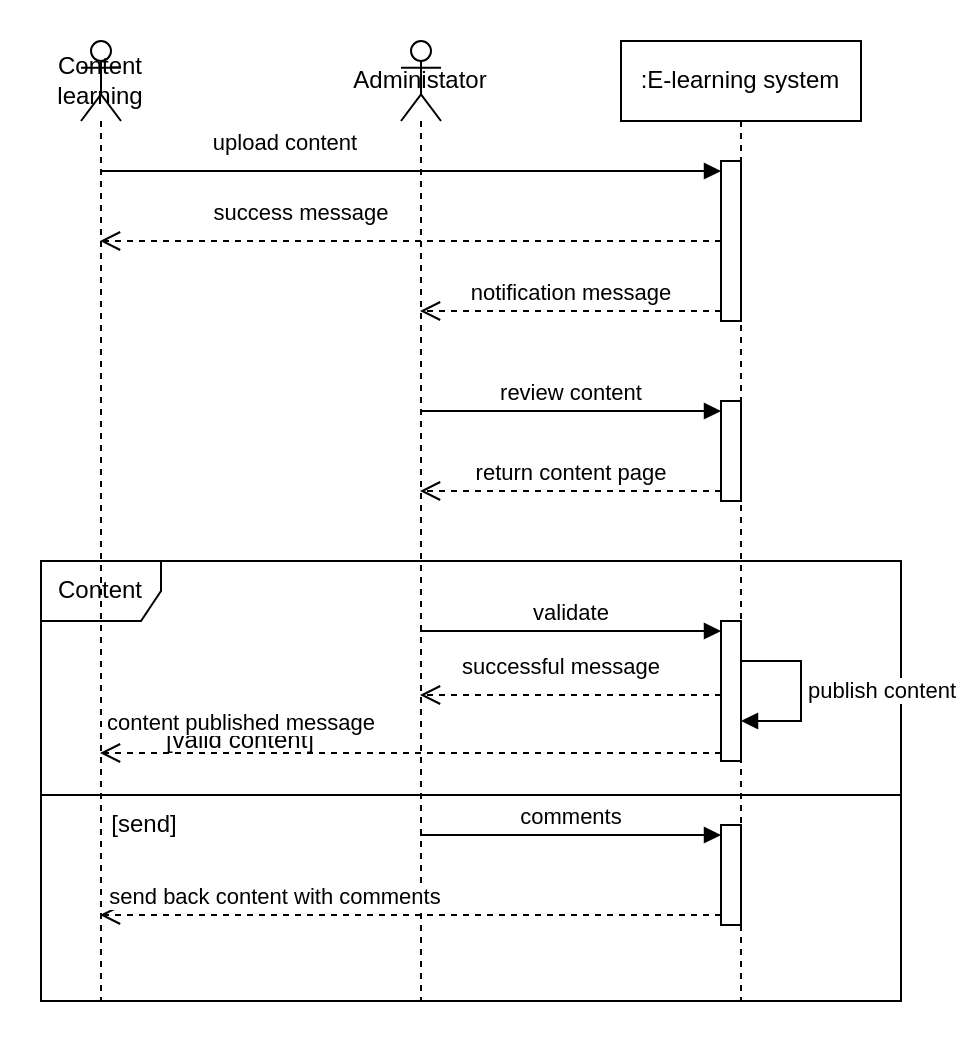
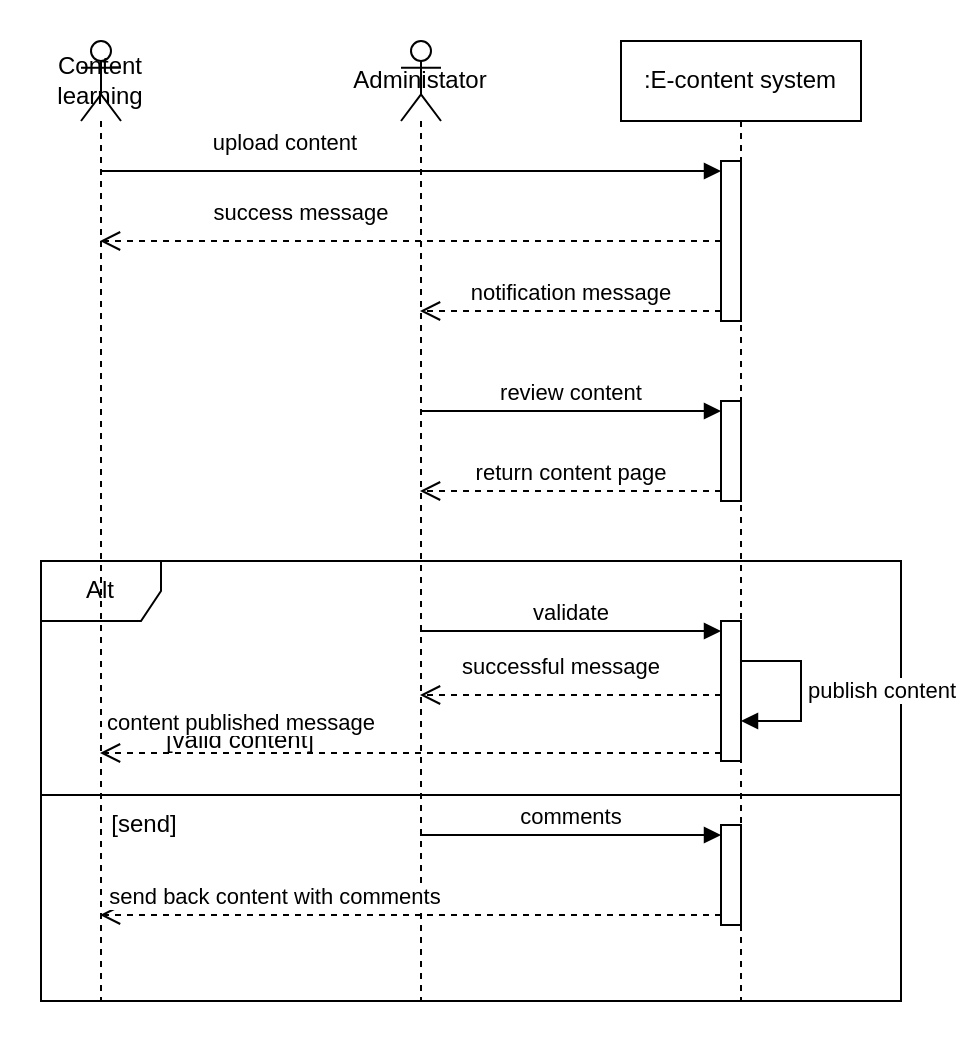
- <mxCell id="2" value=":E-learning system" style="shape=umlLifeline;perimeter=lifelinePerimeter;whiteSpace=wrap;html=1;container=0;dropTarget=0;collapsible=0;recursiveResize=0;outlineConnect=0;portConstraint=eastwest;newEdgeStyle={&quot;edgeStyle&quot;:&quot;elbowEdgeStyle&quot;,&quot;elbow&quot;:&quot;vertical&quot;,&quot;curved&quot;:0,&quot;rounded&quot;:0};" parent="1" vertex="1"><mxGeometry x="310" y="20" width="120" height="480" as="geometry" /></mxCell>
+ <mxCell id="2" value=":E-content system" style="shape=umlLifeline;perimeter=lifelinePerimeter;whiteSpace=wrap;html=1;container=0;dropTarget=0;collapsible=0;recursiveResize=0;outlineConnect=0;portConstraint=eastwest;newEdgeStyle={&quot;edgeStyle&quot;:&quot;elbowEdgeStyle&quot;,&quot;elbow&quot;:&quot;vertical&quot;,&quot;curved&quot;:0,&quot;rounded&quot;:0};" parent="1" vertex="1"><mxGeometry x="310" y="20" width="120" height="480" as="geometry" /></mxCell>
- <mxCell id="7" value="Content" style="shape=umlFrame;whiteSpace=wrap;html=1;pointerEvents=0;" vertex="1" parent="1"><mxGeometry x="20" y="280" width="430" height="220" as="geometry" /></mxCell>
+ <mxCell id="7" value="Alt" style="shape=umlFrame;whiteSpace=wrap;html=1;pointerEvents=0;" vertex="1" parent="1"><mxGeometry x="20" y="280" width="430" height="220" as="geometry" /></mxCell>
